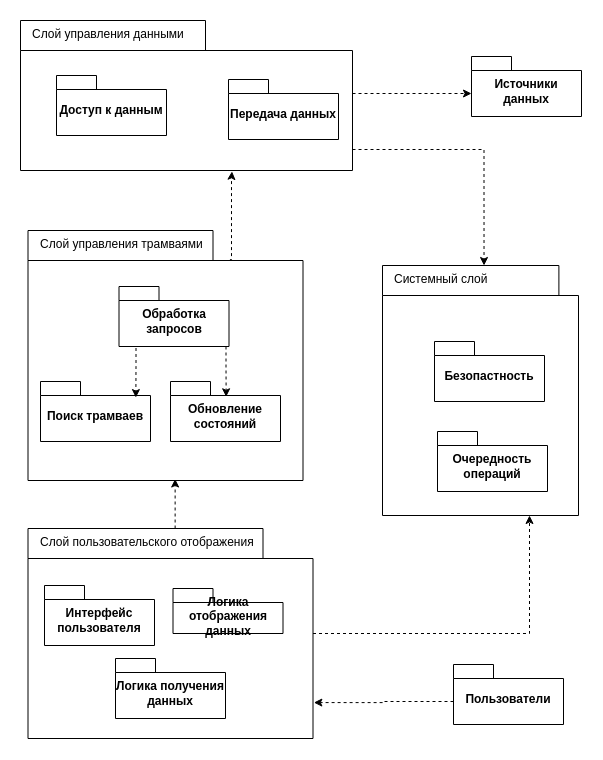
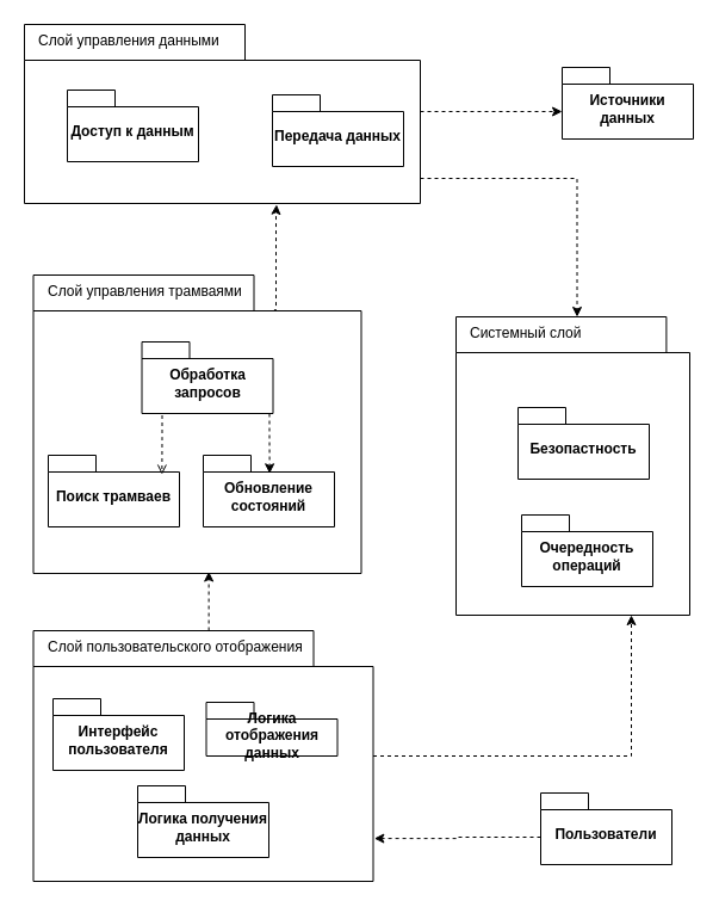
- <mxCell id="20" style="edgeStyle=orthogonalEdgeStyle;rounded=0;orthogonalLoop=1;jettySize=auto;html=1;exitX=0.25;exitY=1;exitDx=0;exitDy=0;exitPerimeter=0;entryX=0.867;entryY=0.268;entryDx=0;entryDy=0;entryPerimeter=0;dashed=1;" edge="1" parent="1" source="8" target="9"><mxGeometry relative="1" as="geometry"><Array as="points"><mxPoint x="135.5" y="366" /><mxPoint x="135.5" y="366" /></Array></mxGeometry></mxCell>
+ <mxCell id="20" style="edgeStyle=orthogonalEdgeStyle;rounded=0;orthogonalLoop=1;jettySize=auto;html=1;exitX=0.25;exitY=1;exitDx=0;exitDy=0;exitPerimeter=0;entryX=0.867;entryY=0.268;entryDx=0;entryDy=0;entryPerimeter=0;dashed=1;endArrow=open;" edge="1" parent="1" source="8" target="9"><mxGeometry relative="1" as="geometry"><Array as="points"><mxPoint x="135.5" y="366" /><mxPoint x="135.5" y="366" /></Array></mxGeometry></mxCell>
